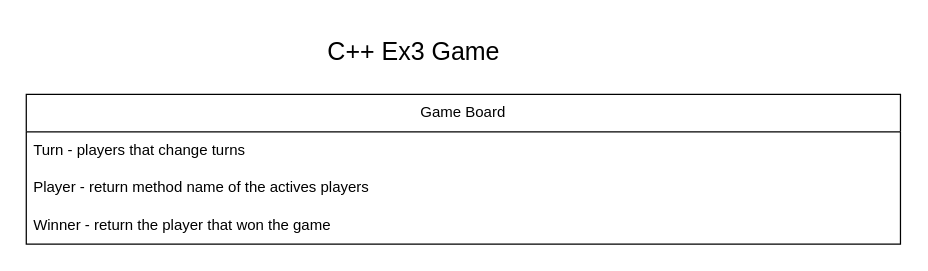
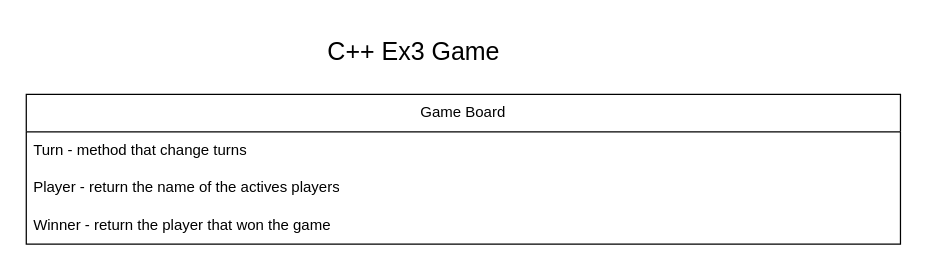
- <mxCell id="4" value="Turn - players that change turns" style="text;strokeColor=none;fillColor=none;align=left;verticalAlign=middle;spacingLeft=4;spacingRight=4;overflow=hidden;points=[[0,0.5],[1,0.5]];portConstraint=eastwest;rotatable=0;whiteSpace=wrap;html=1;" vertex="1" parent="3"><mxGeometry y="30" width="700" height="30" as="geometry" /></mxCell>
+ <mxCell id="4" value="Turn - method that change turns" style="text;strokeColor=none;fillColor=none;align=left;verticalAlign=middle;spacingLeft=4;spacingRight=4;overflow=hidden;points=[[0,0.5],[1,0.5]];portConstraint=eastwest;rotatable=0;whiteSpace=wrap;html=1;" vertex="1" parent="3"><mxGeometry y="30" width="700" height="30" as="geometry" /></mxCell>
- <mxCell id="5" value="Player - return method name of the actives players" style="text;strokeColor=none;fillColor=none;align=left;verticalAlign=middle;spacingLeft=4;spacingRight=4;overflow=hidden;points=[[0,0.5],[1,0.5]];portConstraint=eastwest;rotatable=0;whiteSpace=wrap;html=1;" vertex="1" parent="3"><mxGeometry y="60" width="700" height="30" as="geometry" /></mxCell>
+ <mxCell id="5" value="Player - return the name of the actives players" style="text;strokeColor=none;fillColor=none;align=left;verticalAlign=middle;spacingLeft=4;spacingRight=4;overflow=hidden;points=[[0,0.5],[1,0.5]];portConstraint=eastwest;rotatable=0;whiteSpace=wrap;html=1;" vertex="1" parent="3"><mxGeometry y="60" width="700" height="30" as="geometry" /></mxCell>
